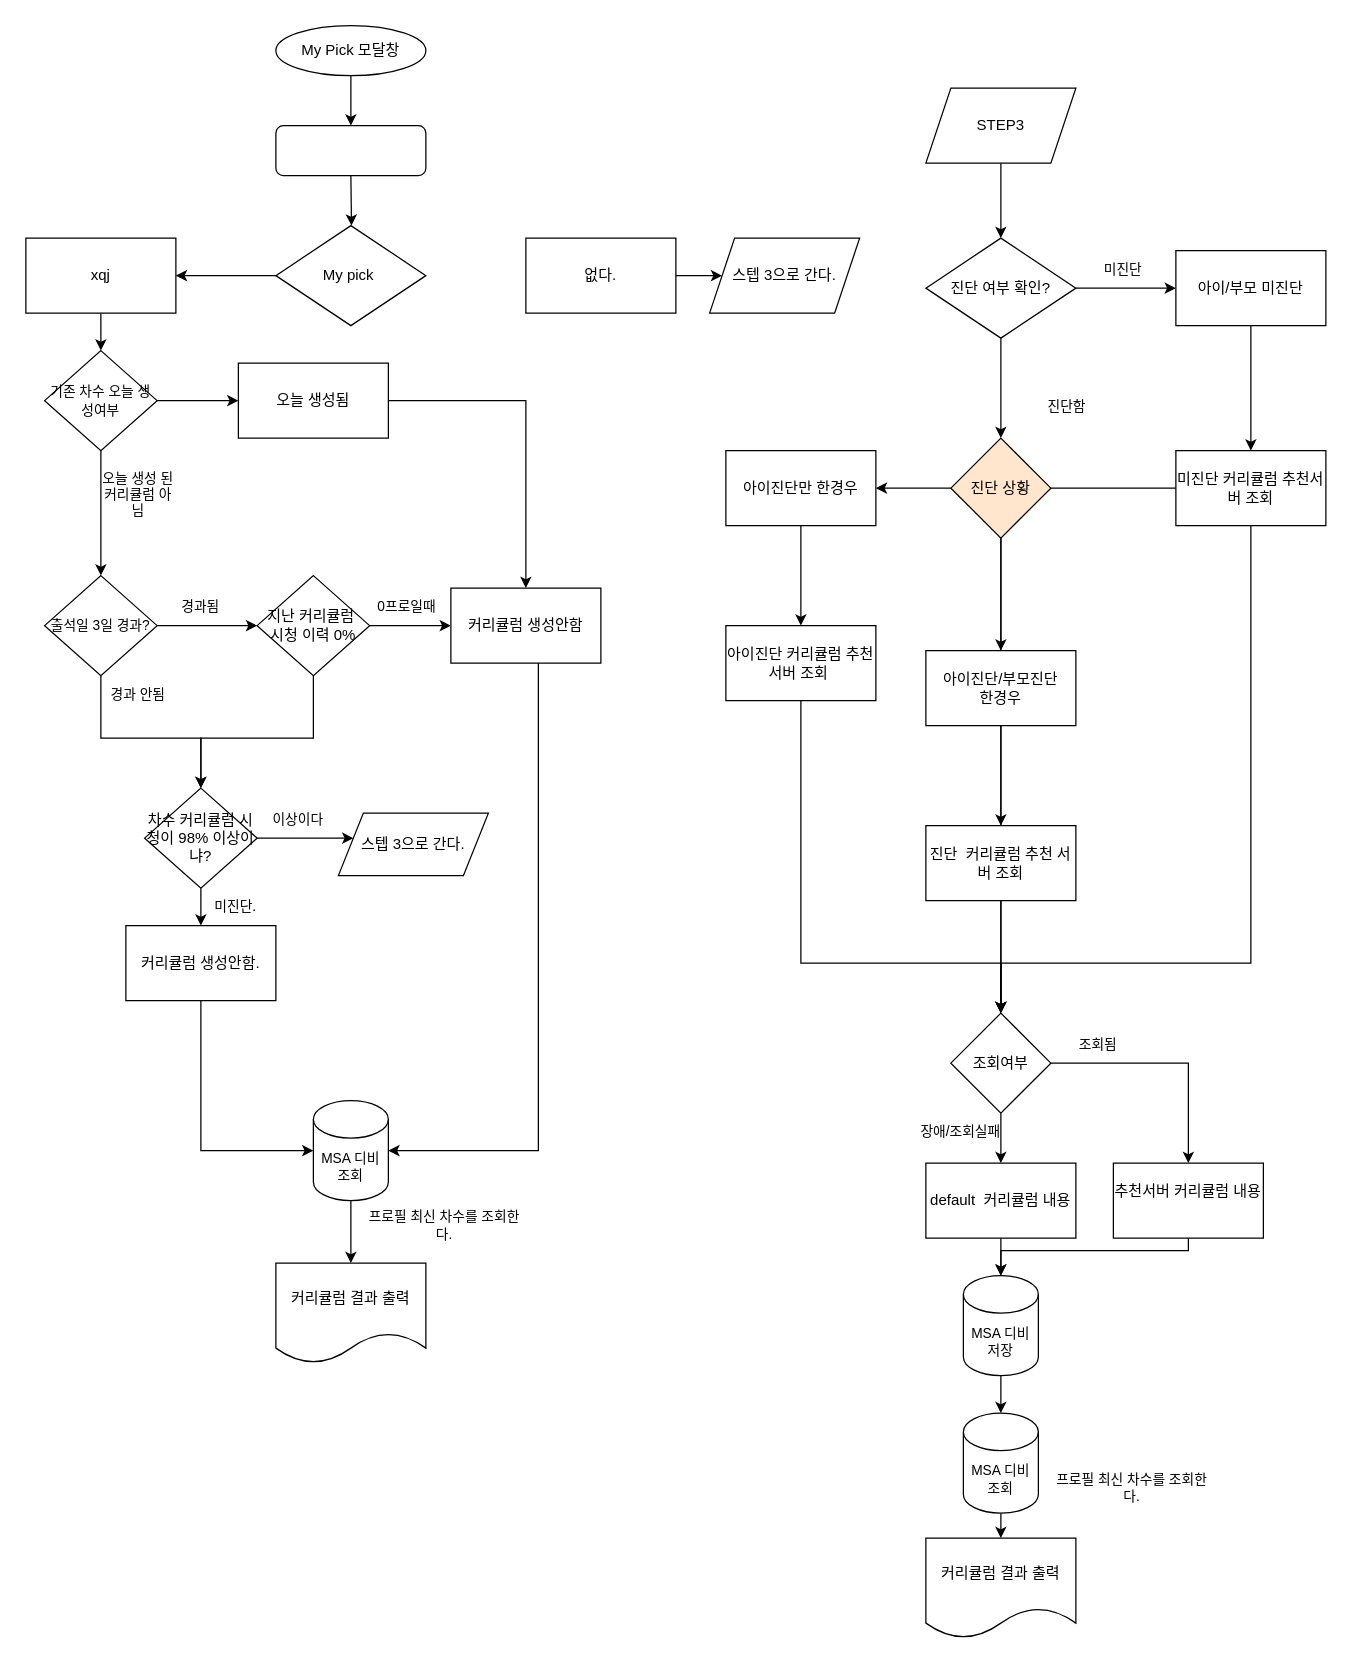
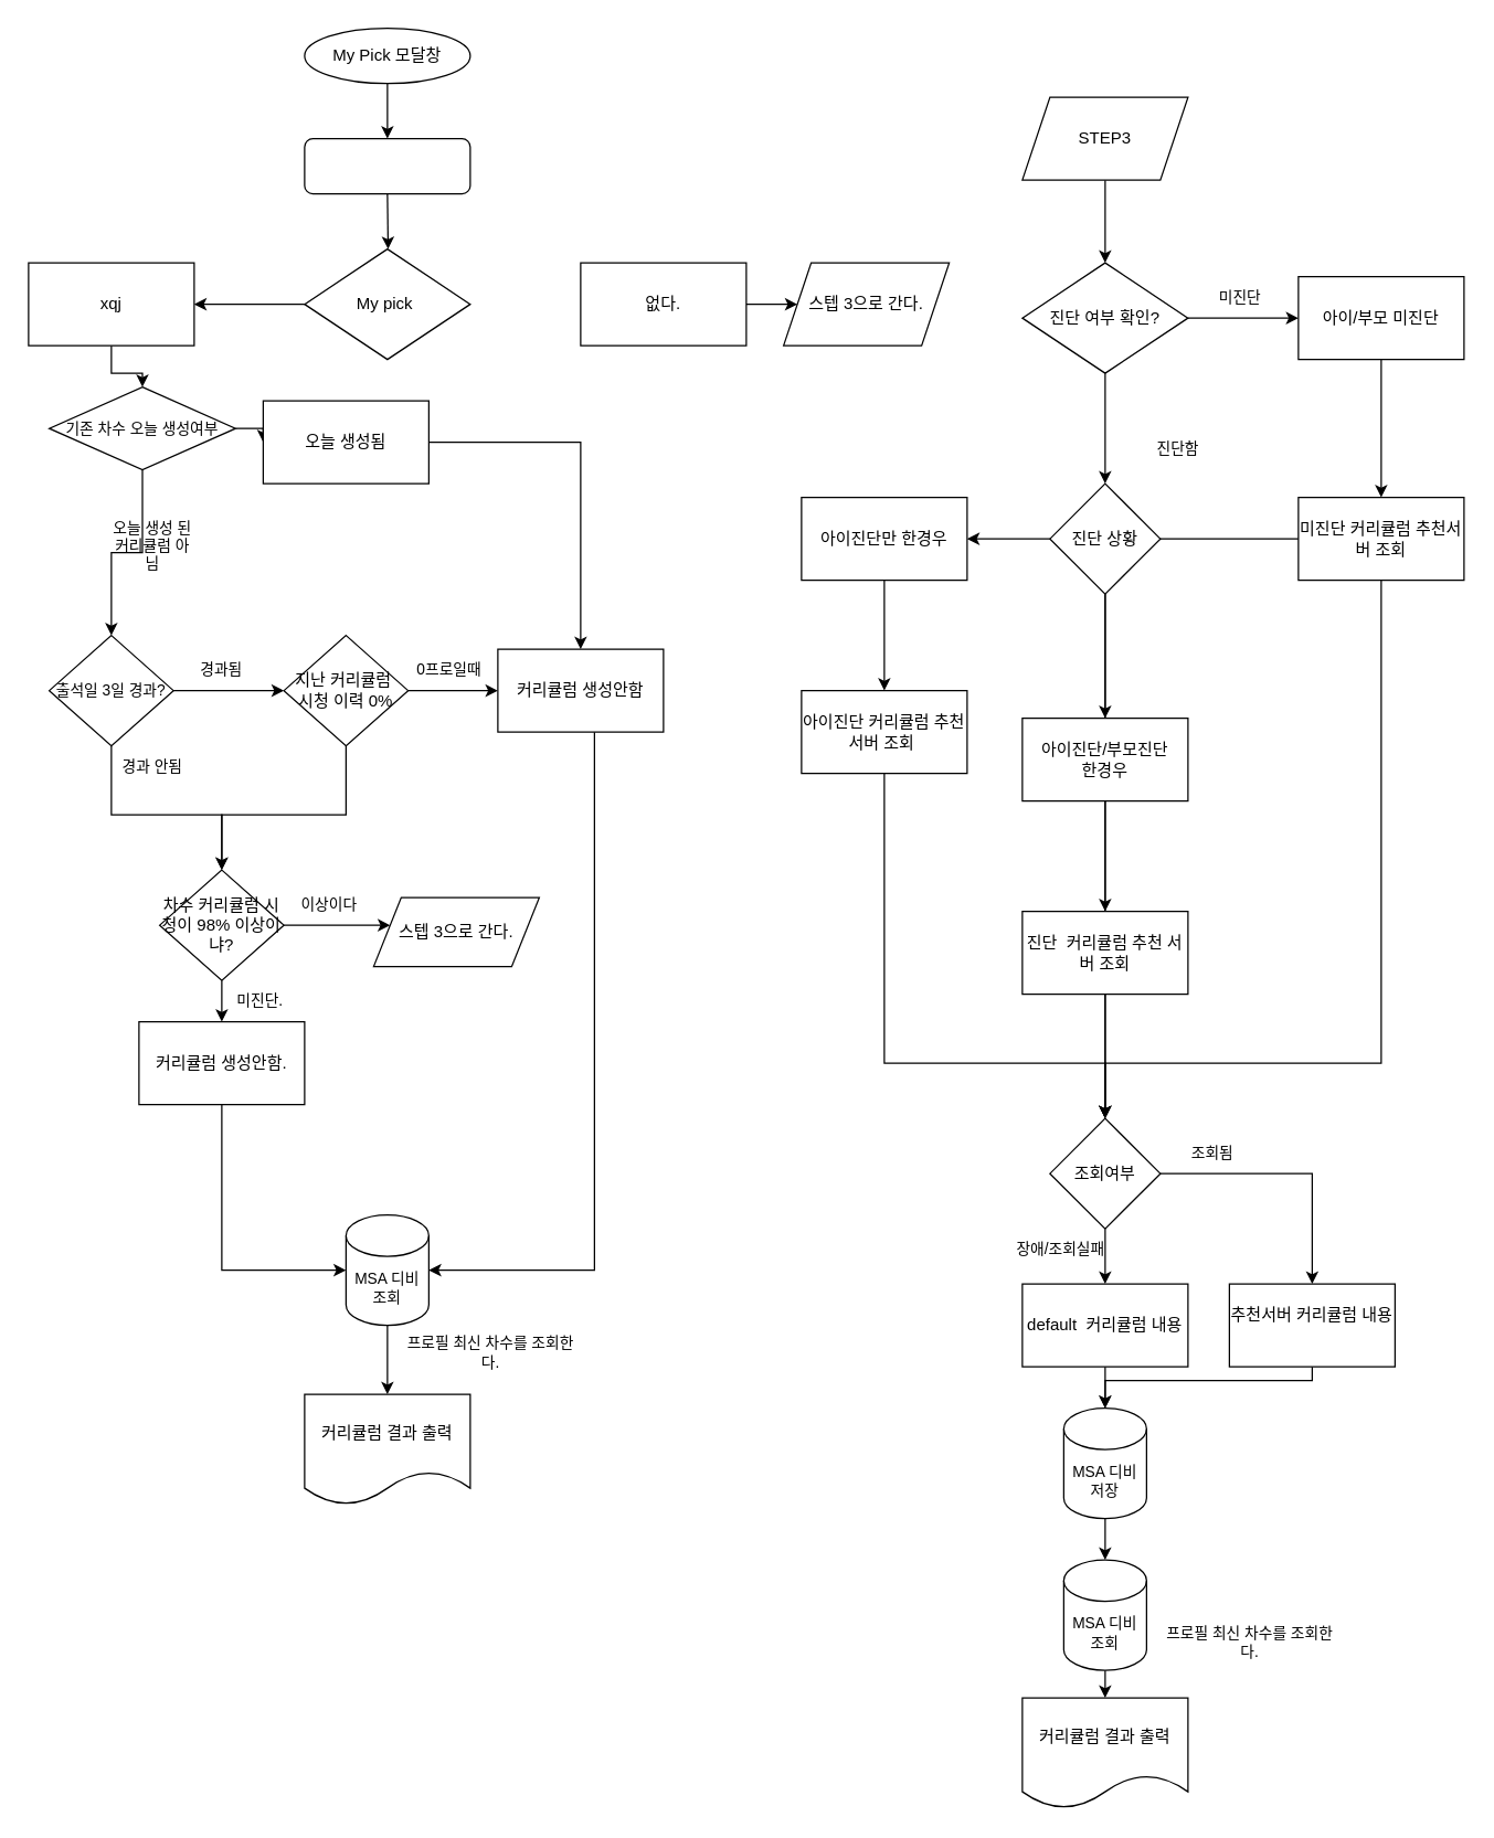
- <mxCell id="76" value="&lt;span style=&quot;font-size: 11px&quot;&gt;기존 차수 오늘 생성여부&lt;/span&gt;" style="rhombus;whiteSpace=wrap;html=1;" parent="1" vertex="1"><mxGeometry x="35" y="280" width="90" height="80" as="geometry" /></mxCell>
+ <mxCell id="76" value="&lt;span style=&quot;font-size: 11px&quot;&gt;기존 차수 오늘 생성여부&lt;/span&gt;" style="rhombus;whiteSpace=wrap;html=1;" parent="1" vertex="1"><mxGeometry x="35" y="280" width="135" height="60" as="geometry" /></mxCell>
- <mxCell id="22" value="진단 상황" style="rhombus;whiteSpace=wrap;html=1;fillColor=#ffe6cc;" parent="1" vertex="1"><mxGeometry x="760" y="350" width="80" height="80" as="geometry" /></mxCell>
+ <mxCell id="22" value="진단 상황" style="rhombus;whiteSpace=wrap;html=1;" parent="1" vertex="1"><mxGeometry x="760" y="350" width="80" height="80" as="geometry" /></mxCell>
